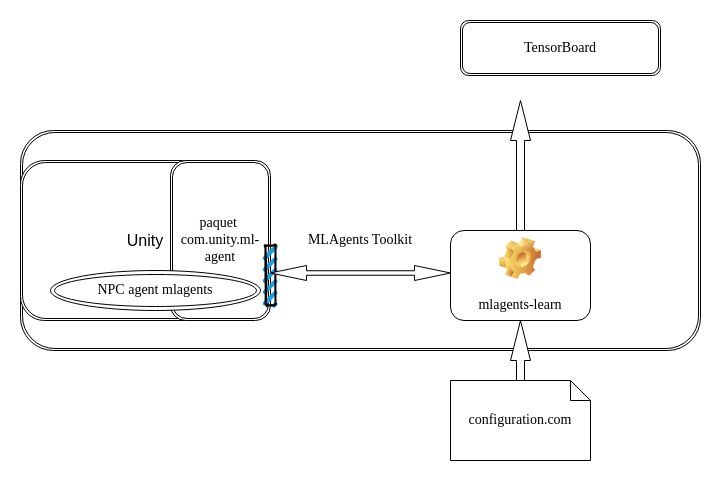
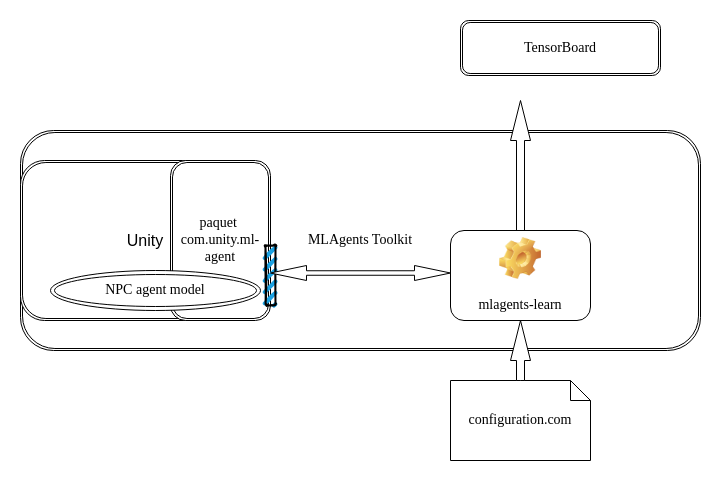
- <mxCell id="8" value="NPC agent mlagents" style="ellipse;shape=doubleEllipse;whiteSpace=wrap;html=1;fontFamily=Georgia;fontSize=14;fontColor=#000000;" vertex="1" parent="1"><mxGeometry x="50" y="270" width="210" height="40" as="geometry" /></mxCell>
+ <mxCell id="8" value="NPC agent model" style="ellipse;shape=doubleEllipse;whiteSpace=wrap;html=1;fontFamily=Georgia;fontSize=14;fontColor=#000000;" vertex="1" parent="1"><mxGeometry x="50" y="270" width="210" height="40" as="geometry" /></mxCell>
